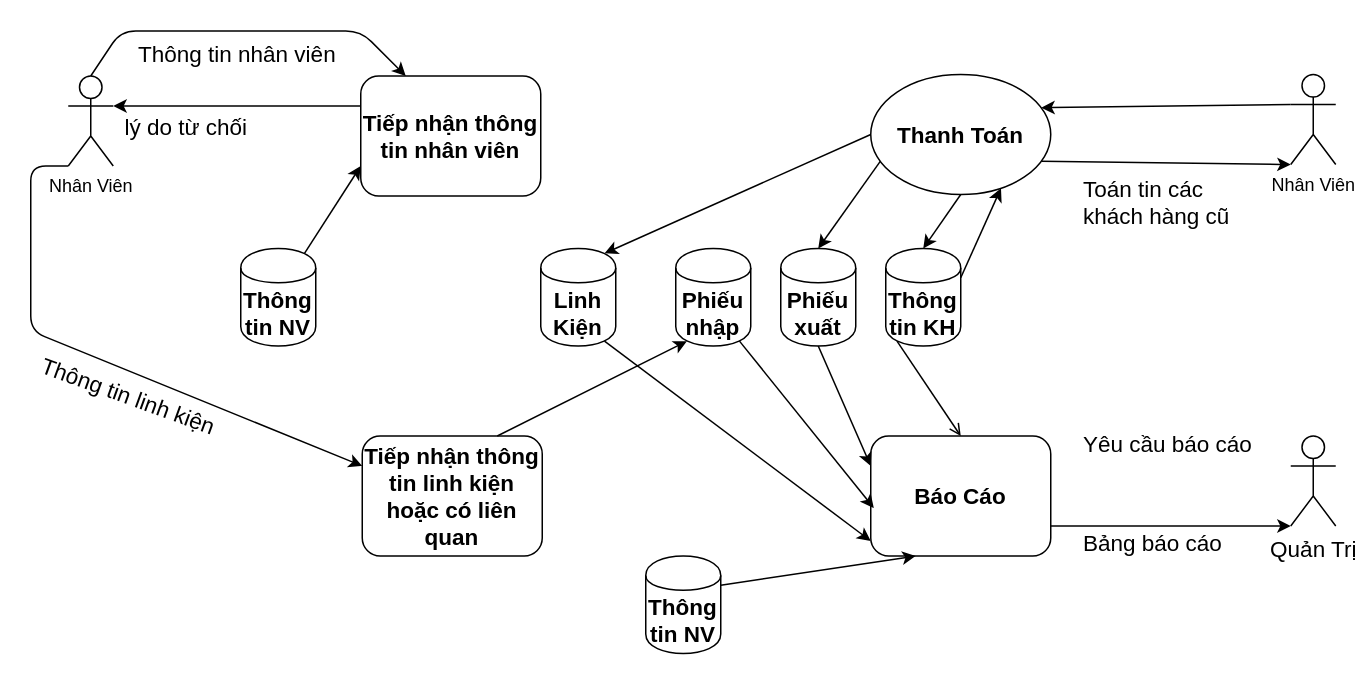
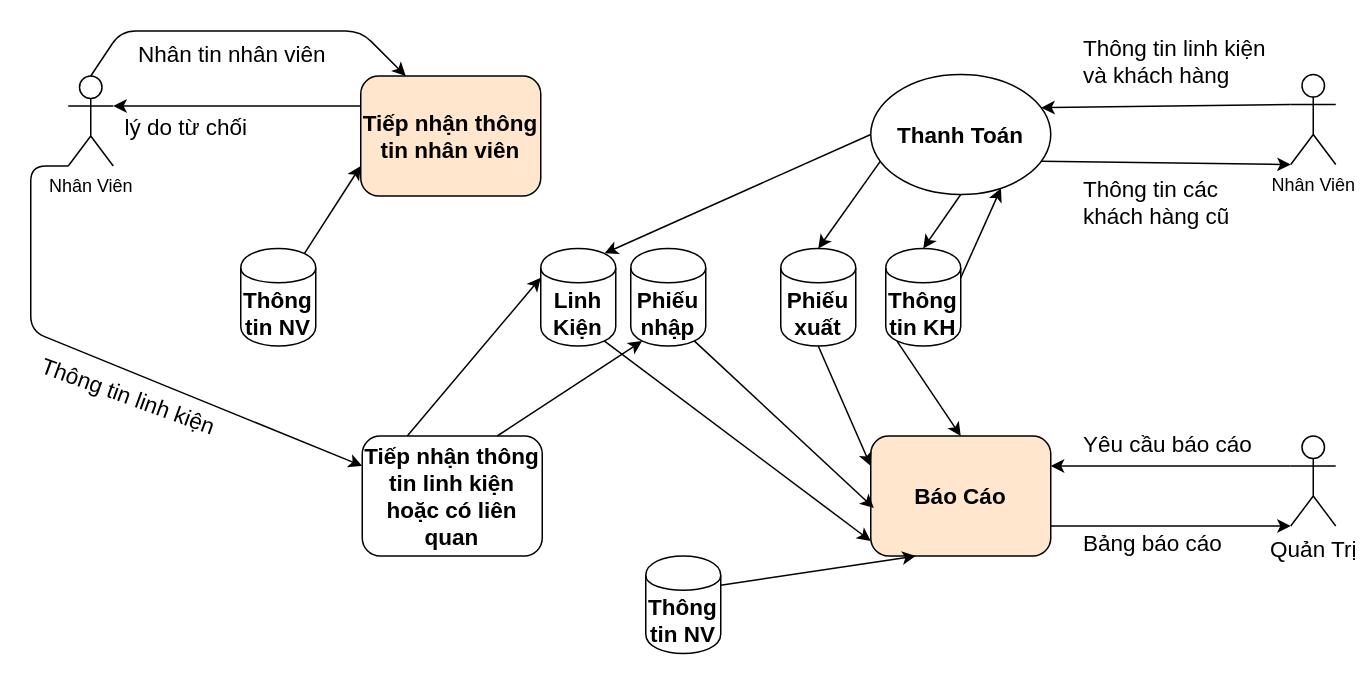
- <mxCell id="5" value="Thông tin nhân viên" style="text;html=1;resizable=0;points=[];autosize=1;align=left;verticalAlign=top;spacingTop=-4;fontSize=15;" vertex="1" parent="1"><mxGeometry x="90" y="24" width="150" height="20" as="geometry" /></mxCell>
+ <mxCell id="5" value="Nhân tin nhân viên" style="text;html=1;resizable=0;points=[];autosize=1;align=left;verticalAlign=top;spacingTop=-4;fontSize=15;" vertex="1" parent="1"><mxGeometry x="90" y="24" width="150" height="20" as="geometry" /></mxCell>
+ <mxCell id="35" value="Thông tin linh kiện&lt;br&gt;và khách hàng" style="text;html=1;resizable=0;points=[];autosize=1;align=left;verticalAlign=top;spacingTop=-4;fontSize=15;" vertex="1" parent="1"><mxGeometry x="720" y="20" width="140" height="40" as="geometry" /></mxCell>
- <mxCell id="3" value="Tiếp nhận thông tin nhân viên" style="rounded=1;whiteSpace=wrap;html=1;fontSize=15;fontStyle=1" vertex="1" parent="1"><mxGeometry x="240" y="50" width="120" height="80" as="geometry" /></mxCell>
+ <mxCell id="3" value="Tiếp nhận thông tin nhân viên" style="rounded=1;whiteSpace=wrap;html=1;fontSize=15;fontStyle=1;fillColor=#ffe6cc;" vertex="1" parent="1"><mxGeometry x="240" y="50" width="120" height="80" as="geometry" /></mxCell>
- <mxCell id="40" value="Toán tin các &lt;br&gt;khách hàng cũ" style="text;html=1;resizable=0;points=[];autosize=1;align=left;verticalAlign=top;spacingTop=-4;fontSize=15;" vertex="1" parent="1"><mxGeometry x="720" y="114" width="110" height="40" as="geometry" /></mxCell>
+ <mxCell id="40" value="Thông tin các &lt;br&gt;khách hàng cũ" style="text;html=1;resizable=0;points=[];autosize=1;align=left;verticalAlign=top;spacingTop=-4;fontSize=15;" vertex="1" parent="1"><mxGeometry x="720" y="114" width="110" height="40" as="geometry" /></mxCell>
- <mxCell id="17" value="Phiếu nhập" style="shape=cylinder;whiteSpace=wrap;html=1;boundedLbl=1;backgroundOutline=1;fontSize=15;fontStyle=1" vertex="1" parent="1"><mxGeometry x="450" y="165" width="50" height="65" as="geometry" /></mxCell>
+ <mxCell id="17" value="Phiếu nhập" style="shape=cylinder;whiteSpace=wrap;html=1;boundedLbl=1;backgroundOutline=1;fontSize=15;fontStyle=1" vertex="1" parent="1"><mxGeometry x="420" y="165" width="50" height="65" as="geometry" /></mxCell>
+ <mxCell id="16" value="" style="endArrow=classic;html=1;fontSize=15;entryX=0;entryY=0.3;entryDx=0;entryDy=0;exitX=0.25;exitY=0;exitDx=0;exitDy=0;" edge="1" parent="1" source="8" target="15"><mxGeometry width="50" height="50" relative="1" as="geometry"><mxPoint x="400" y="310" as="sourcePoint" /><mxPoint x="450" y="260" as="targetPoint" /></mxGeometry></mxCell>
- <mxCell id="28" value="" style="endArrow=open;html=1;fontSize=15;entryX=0.5;entryY=0;entryDx=0;entryDy=0;exitX=0.15;exitY=0.95;exitDx=0;exitDy=0;exitPerimeter=0;" edge="1" parent="1" source="20" target="10"><mxGeometry width="50" height="50" relative="1" as="geometry"><mxPoint x="720" y="240" as="sourcePoint" /><mxPoint x="770" y="190" as="targetPoint" /></mxGeometry></mxCell>
+ <mxCell id="28" value="" style="endArrow=classic;html=1;fontSize=15;entryX=0.5;entryY=0;entryDx=0;entryDy=0;exitX=0.15;exitY=0.95;exitDx=0;exitDy=0;exitPerimeter=0;" edge="1" parent="1" source="20" target="10"><mxGeometry width="50" height="50" relative="1" as="geometry"><mxPoint x="720" y="240" as="sourcePoint" /><mxPoint x="770" y="190" as="targetPoint" /></mxGeometry></mxCell>
+ <mxCell id="22" value="" style="endArrow=classic;html=1;fontSize=15;entryX=1;entryY=0.25;entryDx=0;entryDy=0;exitX=0;exitY=0.333;exitDx=0;exitDy=0;exitPerimeter=0;" edge="1" parent="1" source="21" target="10"><mxGeometry width="50" height="50" relative="1" as="geometry"><mxPoint x="750" y="330" as="sourcePoint" /><mxPoint x="800" y="280" as="targetPoint" /></mxGeometry></mxCell>
- <mxCell id="10" value="Báo Cáo" style="rounded=1;whiteSpace=wrap;html=1;fontSize=15;fontStyle=1" vertex="1" parent="1"><mxGeometry x="580" y="290" width="120" height="80" as="geometry" /></mxCell>
+ <mxCell id="10" value="Báo Cáo" style="rounded=1;whiteSpace=wrap;html=1;fontSize=15;fontStyle=1;fillColor=#ffe6cc;" vertex="1" parent="1"><mxGeometry x="580" y="290" width="120" height="80" as="geometry" /></mxCell>
